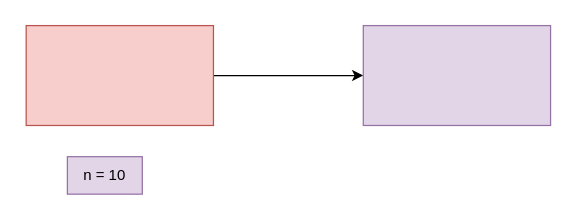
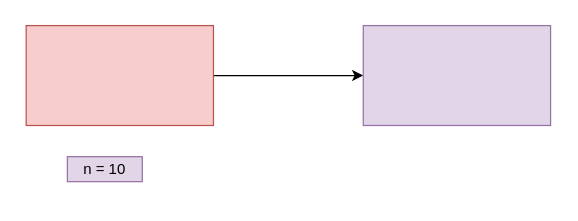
- <mxCell id="5" value="n = 10" style="text;html=1;strokeColor=#9673a6;fillColor=#e1d5e7;align=center;verticalAlign=middle;whiteSpace=wrap;rounded=0;" vertex="1" parent="1"><mxGeometry x="53" y="125" width="60" height="30" as="geometry" /></mxCell>
+ <mxCell id="5" value="n = 10" style="text;html=1;strokeColor=#9673a6;fillColor=#e1d5e7;align=center;verticalAlign=middle;whiteSpace=wrap;rounded=0;" vertex="1" parent="1"><mxGeometry x="53" y="125" width="60" height="20" as="geometry" /></mxCell>
